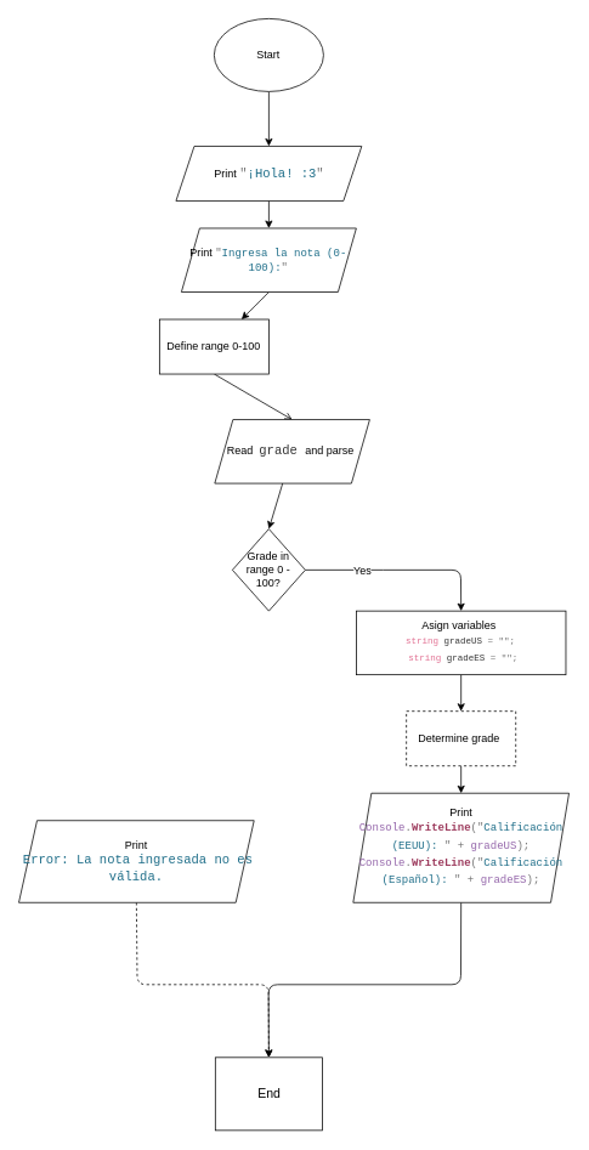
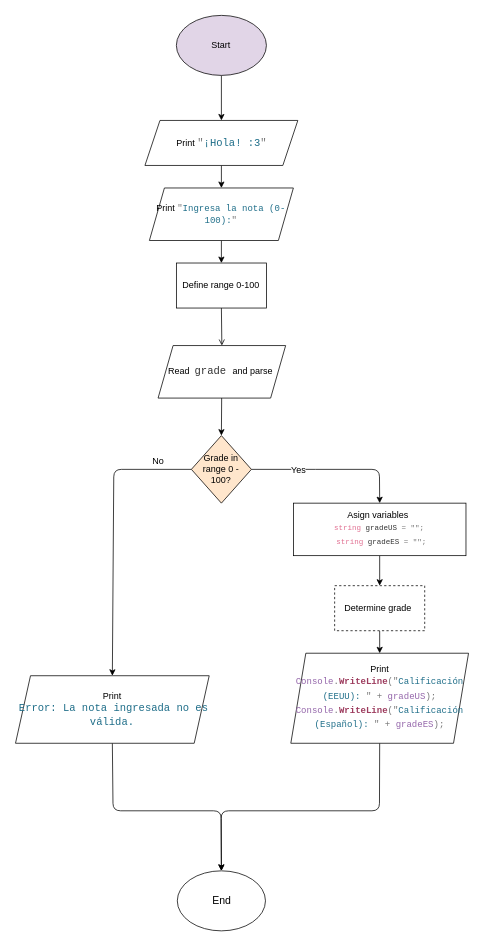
- <mxCell id="3" value="Start" style="ellipse;whiteSpace=wrap;html=1;" vertex="1" parent="1"><mxGeometry x="234.37" y="20" width="120" height="80" as="geometry" /></mxCell>
+ <mxCell id="3" value="Start" style="ellipse;whiteSpace=wrap;html=1;fillColor=#e1d5e7;" vertex="1" parent="1"><mxGeometry x="234.37" y="20" width="120" height="80" as="geometry" /></mxCell>
- <mxCell id="7" value="Define range 0-100" style="rounded=0;whiteSpace=wrap;html=1;" vertex="1" parent="1"><mxGeometry x="174.37" y="350" width="120" height="60" as="geometry" /></mxCell>
+ <mxCell id="7" value="Define range 0-100" style="rounded=0;whiteSpace=wrap;html=1;" vertex="1" parent="1"><mxGeometry x="234.37" y="350" width="120" height="60" as="geometry" /></mxCell>
- <mxCell id="11" value="Read&amp;nbsp;&amp;nbsp;&lt;span style=&quot;color: rgb(51, 51, 51); font-family: Consolas, &amp;quot;Courier New&amp;quot;, monospace; font-size: 14px;&quot;&gt;grade&amp;nbsp;&lt;/span&gt;&lt;span style=&quot;background-color: initial;&quot;&gt;and parse&amp;nbsp;&lt;/span&gt;" style="shape=parallelogram;perimeter=parallelogramPerimeter;whiteSpace=wrap;html=1;fixedSize=1;fontSize=12;" vertex="1" parent="1"><mxGeometry x="235" y="460" width="170" height="70" as="geometry" /></mxCell>
+ <mxCell id="11" value="Read&amp;nbsp;&amp;nbsp;&lt;span style=&quot;color: rgb(51, 51, 51); font-family: Consolas, &amp;quot;Courier New&amp;quot;, monospace; font-size: 14px;&quot;&gt;grade&amp;nbsp;&lt;/span&gt;&lt;span style=&quot;background-color: initial;&quot;&gt;and parse&amp;nbsp;&lt;/span&gt;" style="shape=parallelogram;perimeter=parallelogramPerimeter;whiteSpace=wrap;html=1;fixedSize=1;fontSize=12;" vertex="1" parent="1"><mxGeometry x="210" y="460" width="170" height="70" as="geometry" /></mxCell>
- <mxCell id="16" value="Grade in range 0 - 100?" style="rhombus;whiteSpace=wrap;html=1;fontSize=12;" vertex="1" parent="1"><mxGeometry x="254.37" y="580" width="80" height="90" as="geometry" /></mxCell>
+ <mxCell id="16" value="Grade in range 0 - 100?" style="rhombus;whiteSpace=wrap;html=1;fontSize=12;fillColor=#ffe6cc;" vertex="1" parent="1"><mxGeometry x="254.37" y="580" width="80" height="90" as="geometry" /></mxCell>
+ <mxCell id="14" style="edgeStyle=none;html=1;exitX=0;exitY=0.5;exitDx=0;exitDy=0;fontSize=12;entryX=0.5;entryY=0;entryDx=0;entryDy=0;" edge="1" parent="1" source="16" target="18"><mxGeometry relative="1" as="geometry"><mxPoint x="150" y="625" as="targetPoint" /><Array as="points"><mxPoint x="151" y="625" /></Array></mxGeometry></mxCell>
+ <mxCell id="15" value="No" style="edgeLabel;html=1;align=center;verticalAlign=middle;resizable=0;points=[];fontSize=12;" vertex="1" connectable="0" parent="14"><mxGeometry x="-0.358" y="2" relative="1" as="geometry"><mxPoint x="57" y="-28" as="offset" /></mxGeometry></mxCell>
- <mxCell id="17" style="edgeStyle=none;html=1;exitX=0.5;exitY=1;exitDx=0;exitDy=0;entryX=0.5;entryY=0;entryDx=0;entryDy=0;fontSize=14;dashed=1;" edge="1" parent="1" source="18" target="25"><mxGeometry relative="1" as="geometry"><Array as="points"><mxPoint x="150" y="1080" /><mxPoint x="294" y="1080" /></Array></mxGeometry></mxCell>
+ <mxCell id="17" style="edgeStyle=none;html=1;exitX=0.5;exitY=1;exitDx=0;exitDy=0;entryX=0.5;entryY=0;entryDx=0;entryDy=0;fontSize=14;" edge="1" parent="1" source="18" target="25"><mxGeometry relative="1" as="geometry"><Array as="points"><mxPoint x="150" y="1080" /><mxPoint x="294" y="1080" /></Array></mxGeometry></mxCell>
- <mxCell id="25" value="End" style="whiteSpace=wrap;html=1;labelBackgroundColor=none;fontSize=14;rounded=0;" vertex="1" parent="1"><mxGeometry x="235.62" y="1160" width="117.5" height="80" as="geometry" /></mxCell>
+ <mxCell id="25" value="End" style="ellipse;whiteSpace=wrap;html=1;labelBackgroundColor=none;fontSize=14;" vertex="1" parent="1"><mxGeometry x="235.62" y="1160" width="117.5" height="80" as="geometry" /></mxCell>
